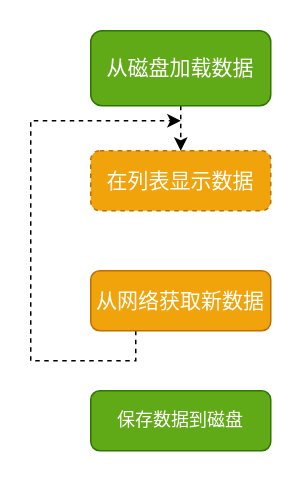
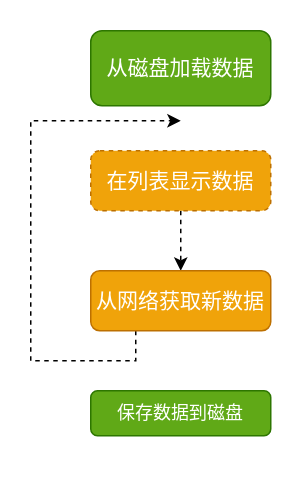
- <mxCell id="2" style="edgeStyle=orthogonalEdgeStyle;rounded=0;orthogonalLoop=1;jettySize=auto;html=1;exitX=0.5;exitY=1;exitDx=0;exitDy=0;entryX=0.5;entryY=0;entryDx=0;entryDy=0;fontSize=14;fontColor=#FFFFFF;dashed=1;" edge="1" parent="1" source="3" target="5"><mxGeometry relative="1" as="geometry" /></mxCell>
+ <mxCell id="4" style="edgeStyle=orthogonalEdgeStyle;rounded=0;orthogonalLoop=1;jettySize=auto;html=1;exitX=0.5;exitY=1;exitDx=0;exitDy=0;entryX=0.5;entryY=0;entryDx=0;entryDy=0;fontSize=14;fontColor=#FFFFFF;dashed=1;" edge="1" parent="1" source="5" target="8"><mxGeometry relative="1" as="geometry" /></mxCell>
- <mxCell id="6" value="保存数据到磁盘" style="rounded=1;whiteSpace=wrap;html=1;fontSize=12;glass=0;strokeWidth=1;shadow=0;fillColor=#60a917;fontColor=#ffffff;strokeColor=#2D7600;" parent="1" vertex="1"><mxGeometry x="60" y="260" width="120" height="40" as="geometry" /></mxCell>
+ <mxCell id="6" value="保存数据到磁盘" style="rounded=1;whiteSpace=wrap;html=1;fontSize=12;glass=0;strokeWidth=1;shadow=0;fillColor=#60a917;fontColor=#ffffff;strokeColor=#2D7600;" parent="1" vertex="1"><mxGeometry x="60" y="260" width="120" height="30" as="geometry" /></mxCell>
